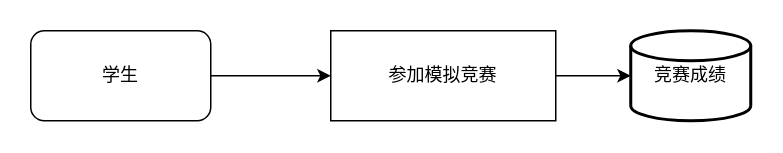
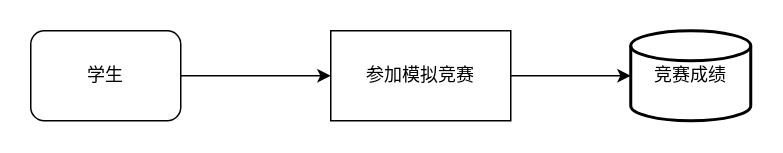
- <mxCell id="3" value="学生" style="rounded=1;whiteSpace=wrap;html=1;" vertex="1" parent="1"><mxGeometry x="20" y="20" width="120" height="60" as="geometry" /></mxCell>
+ <mxCell id="3" value="学生" style="rounded=1;whiteSpace=wrap;html=1;" vertex="1" parent="1"><mxGeometry x="20" y="20" width="100" height="60" as="geometry" /></mxCell>
- <mxCell id="5" value="参加模拟竞赛" style="rounded=0;whiteSpace=wrap;html=1;" vertex="1" parent="1"><mxGeometry x="220" y="20" width="150" height="60" as="geometry" /></mxCell>
+ <mxCell id="5" value="参加模拟竞赛" style="rounded=0;whiteSpace=wrap;html=1;" vertex="1" parent="1"><mxGeometry x="220" y="20" width="120" height="60" as="geometry" /></mxCell>
